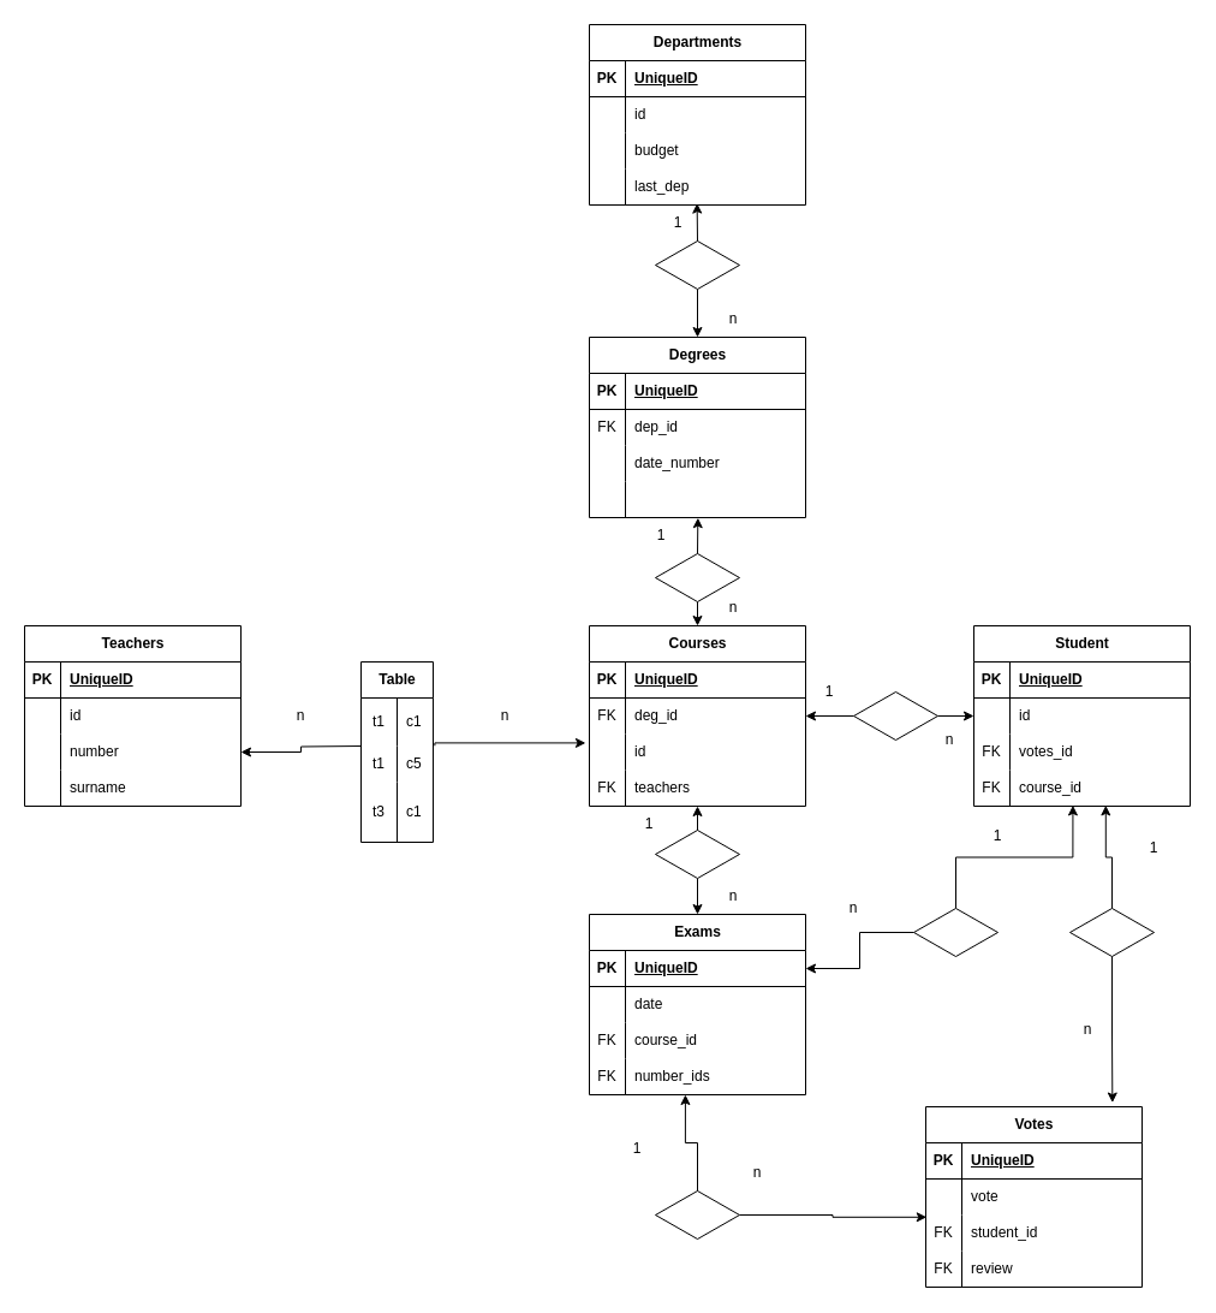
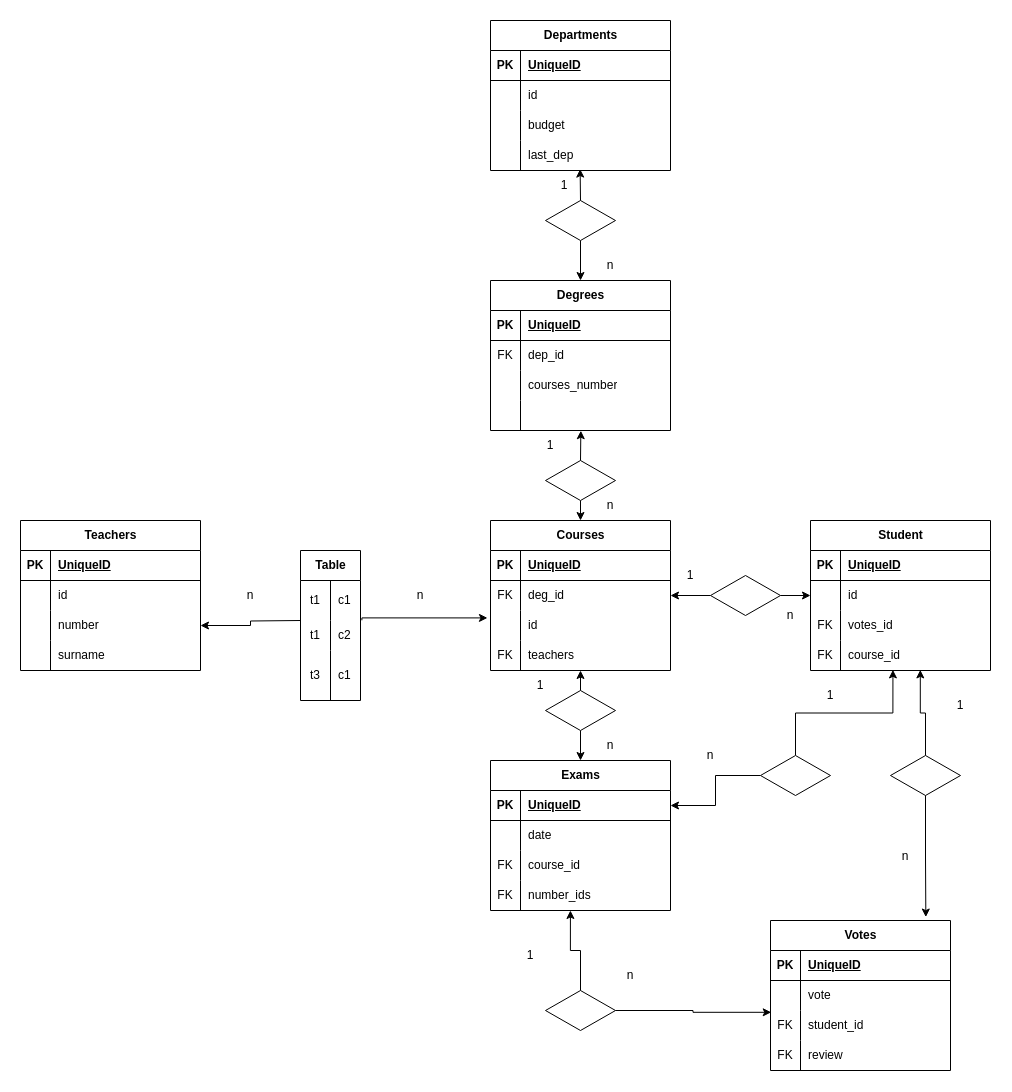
- <mxCell id="80" value="date_number" style="shape=partialRectangle;connectable=0;fillColor=none;top=0;left=0;bottom=0;right=0;align=left;spacingLeft=6;overflow=hidden;whiteSpace=wrap;html=1;" vertex="1" parent="78"><mxGeometry x="30" width="150" height="30" as="geometry"><mxRectangle width="150" height="30" as="alternateBounds" /></mxGeometry></mxCell>
+ <mxCell id="80" value="courses_number" style="shape=partialRectangle;connectable=0;fillColor=none;top=0;left=0;bottom=0;right=0;align=left;spacingLeft=6;overflow=hidden;whiteSpace=wrap;html=1;" vertex="1" parent="78"><mxGeometry x="30" width="150" height="30" as="geometry"><mxRectangle width="150" height="30" as="alternateBounds" /></mxGeometry></mxCell>
- <mxCell id="131" value="c5" style="shape=partialRectangle;connectable=0;fillColor=none;top=0;left=0;bottom=0;right=0;align=left;spacingLeft=6;overflow=hidden;whiteSpace=wrap;html=1;" vertex="1" parent="129"><mxGeometry x="30" width="30" height="30" as="geometry"><mxRectangle width="30" height="30" as="alternateBounds" /></mxGeometry></mxCell>
+ <mxCell id="131" value="c2" style="shape=partialRectangle;connectable=0;fillColor=none;top=0;left=0;bottom=0;right=0;align=left;spacingLeft=6;overflow=hidden;whiteSpace=wrap;html=1;" vertex="1" parent="129"><mxGeometry x="30" width="30" height="30" as="geometry"><mxRectangle width="30" height="30" as="alternateBounds" /></mxGeometry></mxCell>
